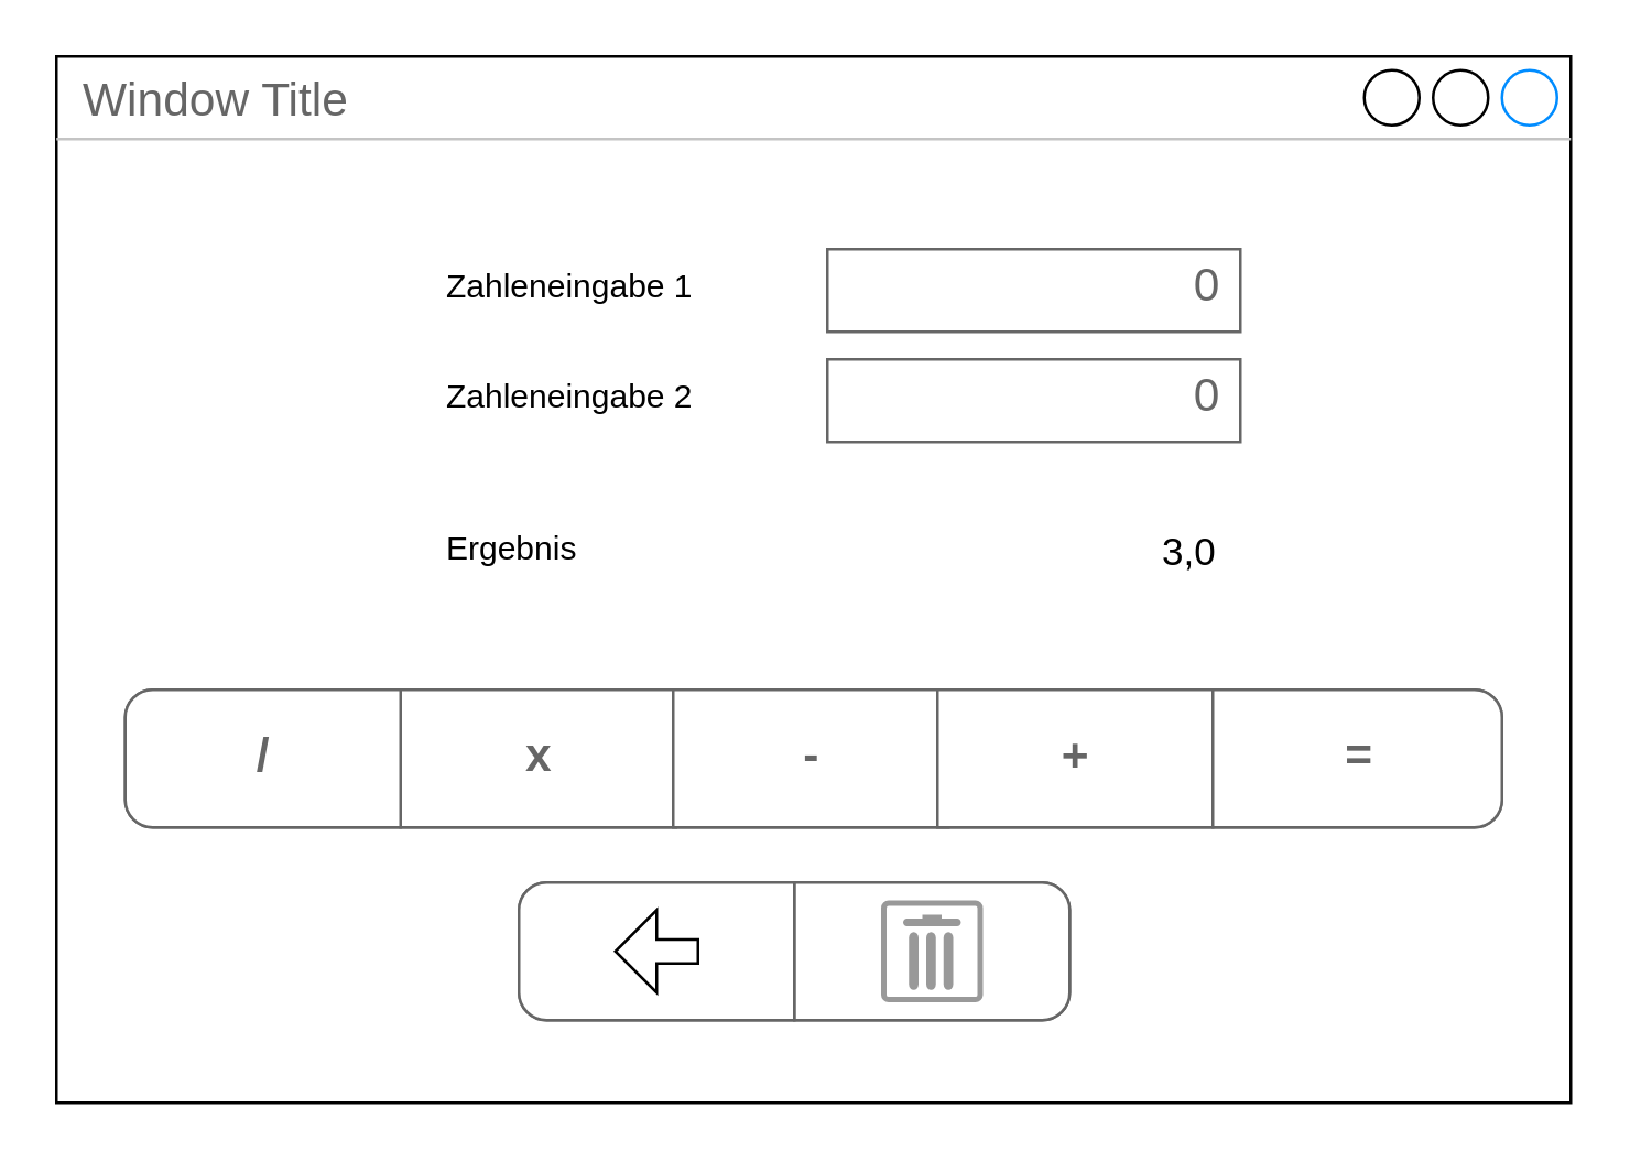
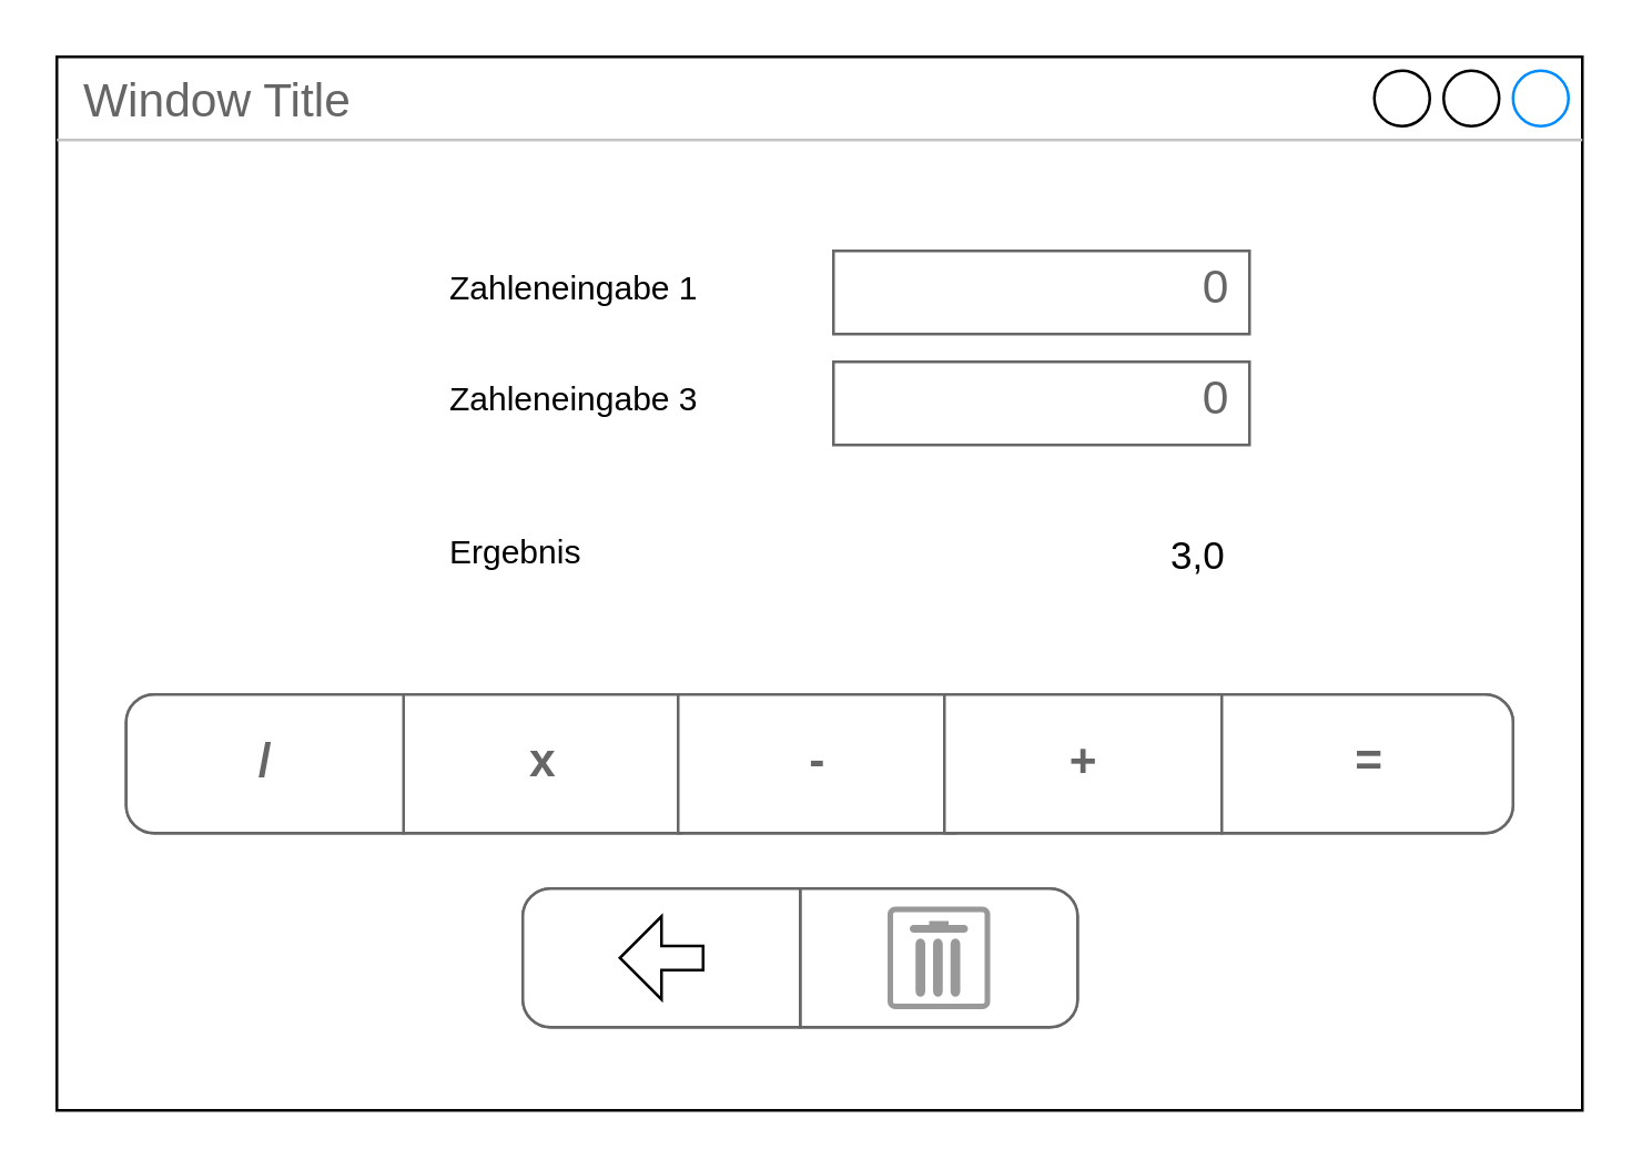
- <mxCell id="16" value="Zahleneingabe 2 " style="text;spacingTop=-5;whiteSpace=wrap;html=1;align=left;fontSize=12;fontFamily=Helvetica;fillColor=none;strokeColor=none;" parent="1" vertex="1"><mxGeometry x="160" y="135" width="110" height="20" as="geometry" /></mxCell>
+ <mxCell id="16" value="Zahleneingabe 3 " style="text;spacingTop=-5;whiteSpace=wrap;html=1;align=left;fontSize=12;fontFamily=Helvetica;fillColor=none;strokeColor=none;" parent="1" vertex="1"><mxGeometry x="160" y="135" width="110" height="20" as="geometry" /></mxCell>
